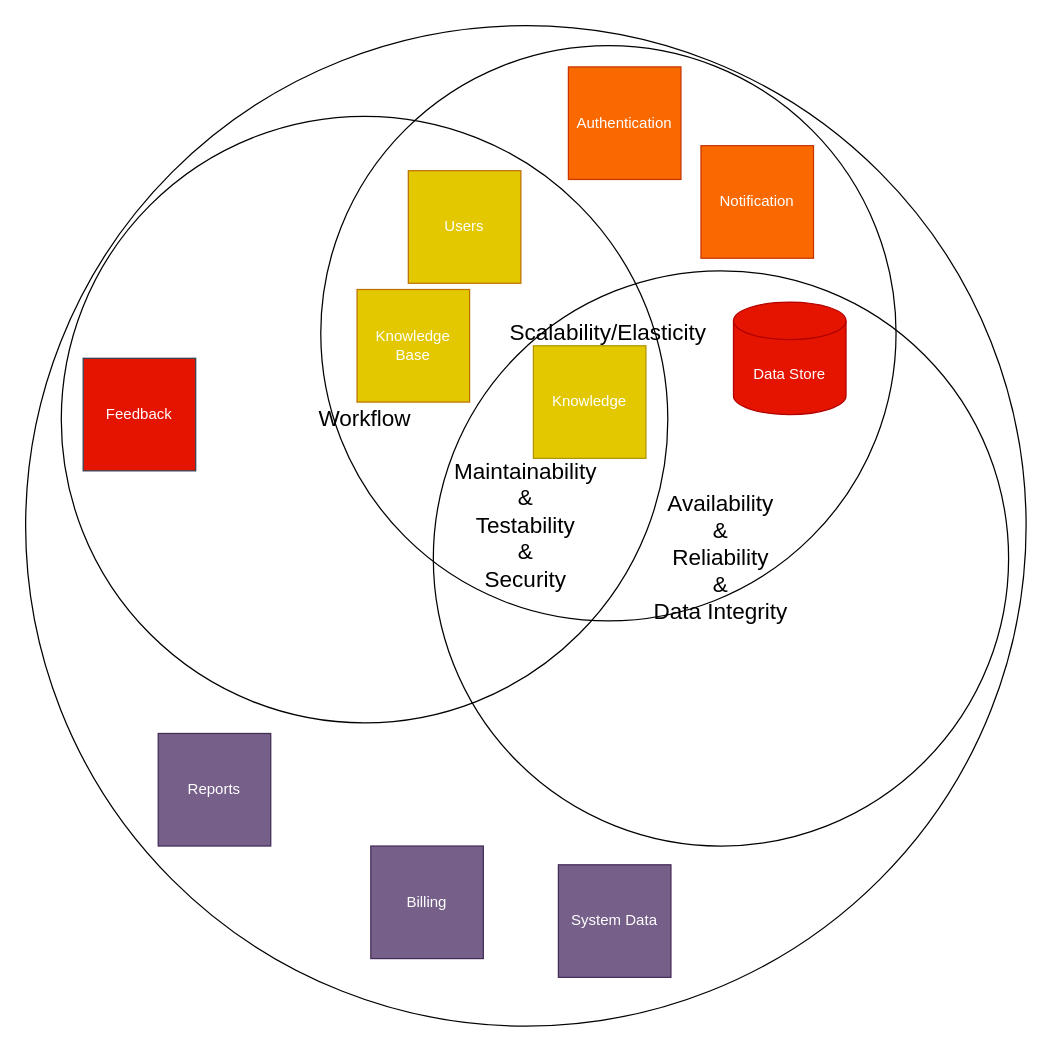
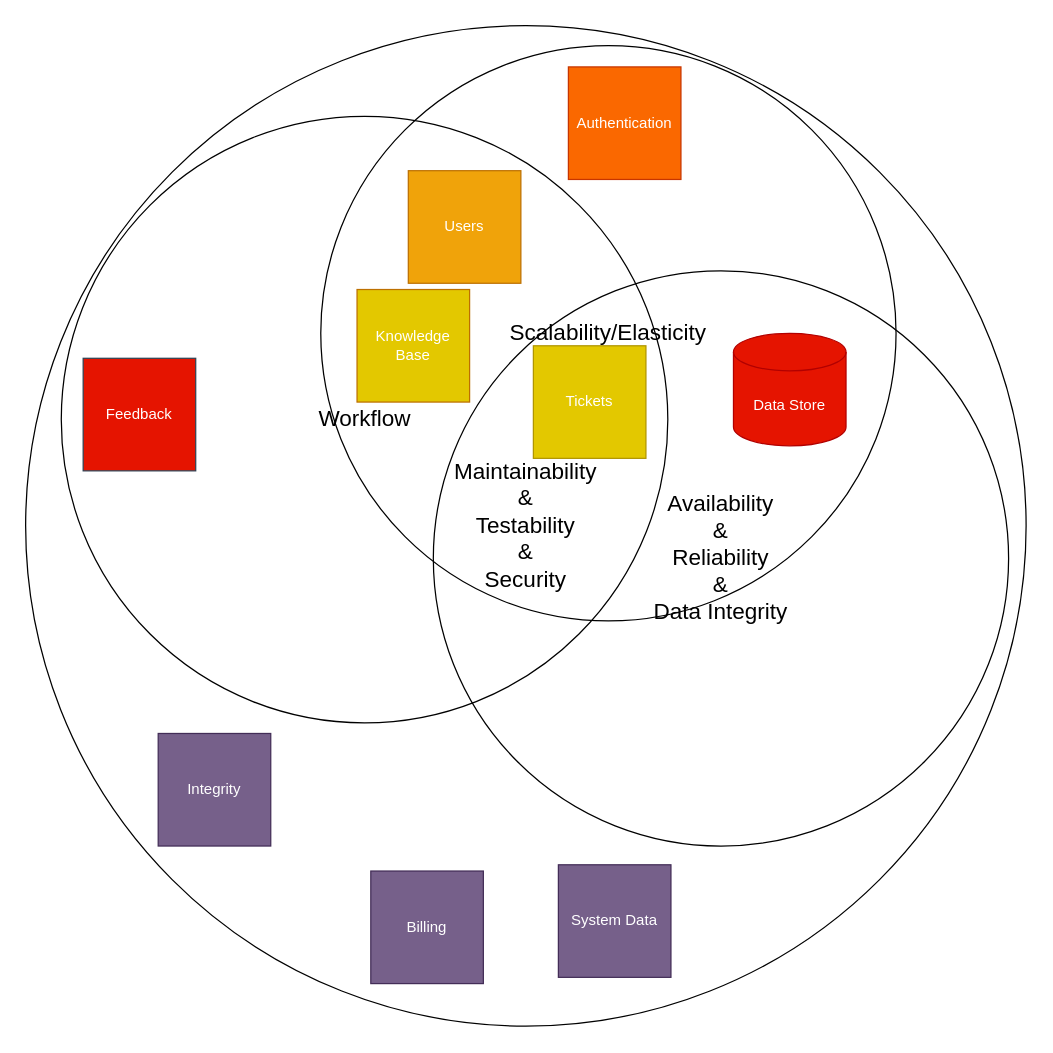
- <mxCell id="15" value="Notification" style="rounded=0;whiteSpace=wrap;html=1;fillColor=#fa6800;strokeColor=#C73500;fontColor=#ffffff;" vertex="1" parent="1"><mxGeometry x="560" y="116" width="90" height="90" as="geometry" /></mxCell>
- <mxCell id="6" value="Users" style="rounded=0;whiteSpace=wrap;html=1;fillColor=#e3c800;strokeColor=#BD7000;fontColor=#ffffff;" parent="1" vertex="1"><mxGeometry x="326" y="136" width="90" height="90" as="geometry" /></mxCell>
+ <mxCell id="6" value="Users" style="rounded=0;whiteSpace=wrap;html=1;fillColor=#f0a30a;strokeColor=#BD7000;fontColor=#ffffff;" parent="1" vertex="1"><mxGeometry x="326" y="136" width="90" height="90" as="geometry" /></mxCell>
- <mxCell id="12" value="Data Store" style="shape=cylinder3;whiteSpace=wrap;html=1;boundedLbl=1;backgroundOutline=1;size=15;fillColor=#e51400;strokeColor=#B20000;fontColor=#ffffff;" parent="1" vertex="1"><mxGeometry x="586" y="241" width="90" height="90" as="geometry" /></mxCell>
+ <mxCell id="12" value="Data Store" style="shape=cylinder3;whiteSpace=wrap;html=1;boundedLbl=1;backgroundOutline=1;size=15;fillColor=#e51400;strokeColor=#B20000;fontColor=#ffffff;" parent="1" vertex="1"><mxGeometry x="586" y="266" width="90" height="90" as="geometry" /></mxCell>
- <mxCell id="9" value="Knowledge" style="rounded=0;whiteSpace=wrap;html=1;fillColor=#e3c800;strokeColor=#B09500;fontColor=#ffffff;" parent="1" vertex="1"><mxGeometry x="426" y="276" width="90" height="90" as="geometry" /></mxCell>
+ <mxCell id="9" value="Tickets" style="rounded=0;whiteSpace=wrap;html=1;fillColor=#e3c800;strokeColor=#B09500;fontColor=#ffffff;" parent="1" vertex="1"><mxGeometry x="426" y="276" width="90" height="90" as="geometry" /></mxCell>
- <mxCell id="13" value="Reports" style="rounded=0;whiteSpace=wrap;html=1;fillColor=#76608a;strokeColor=#432D57;fontColor=#ffffff;" parent="1" vertex="1"><mxGeometry x="126" y="586" width="90" height="90" as="geometry" /></mxCell>
+ <mxCell id="13" value="Integrity" style="rounded=0;whiteSpace=wrap;html=1;fillColor=#76608a;strokeColor=#432D57;fontColor=#ffffff;" parent="1" vertex="1"><mxGeometry x="126" y="586" width="90" height="90" as="geometry" /></mxCell>
- <mxCell id="11" value="Billing" style="rounded=0;whiteSpace=wrap;html=1;fillColor=#76608a;strokeColor=#432D57;fontColor=#ffffff;" parent="1" vertex="1"><mxGeometry x="296" y="676" width="90" height="90" as="geometry" /></mxCell>
+ <mxCell id="11" value="Billing" style="rounded=0;whiteSpace=wrap;html=1;fillColor=#76608a;strokeColor=#432D57;fontColor=#ffffff;" parent="1" vertex="1"><mxGeometry x="296" y="696" width="90" height="90" as="geometry" /></mxCell>
